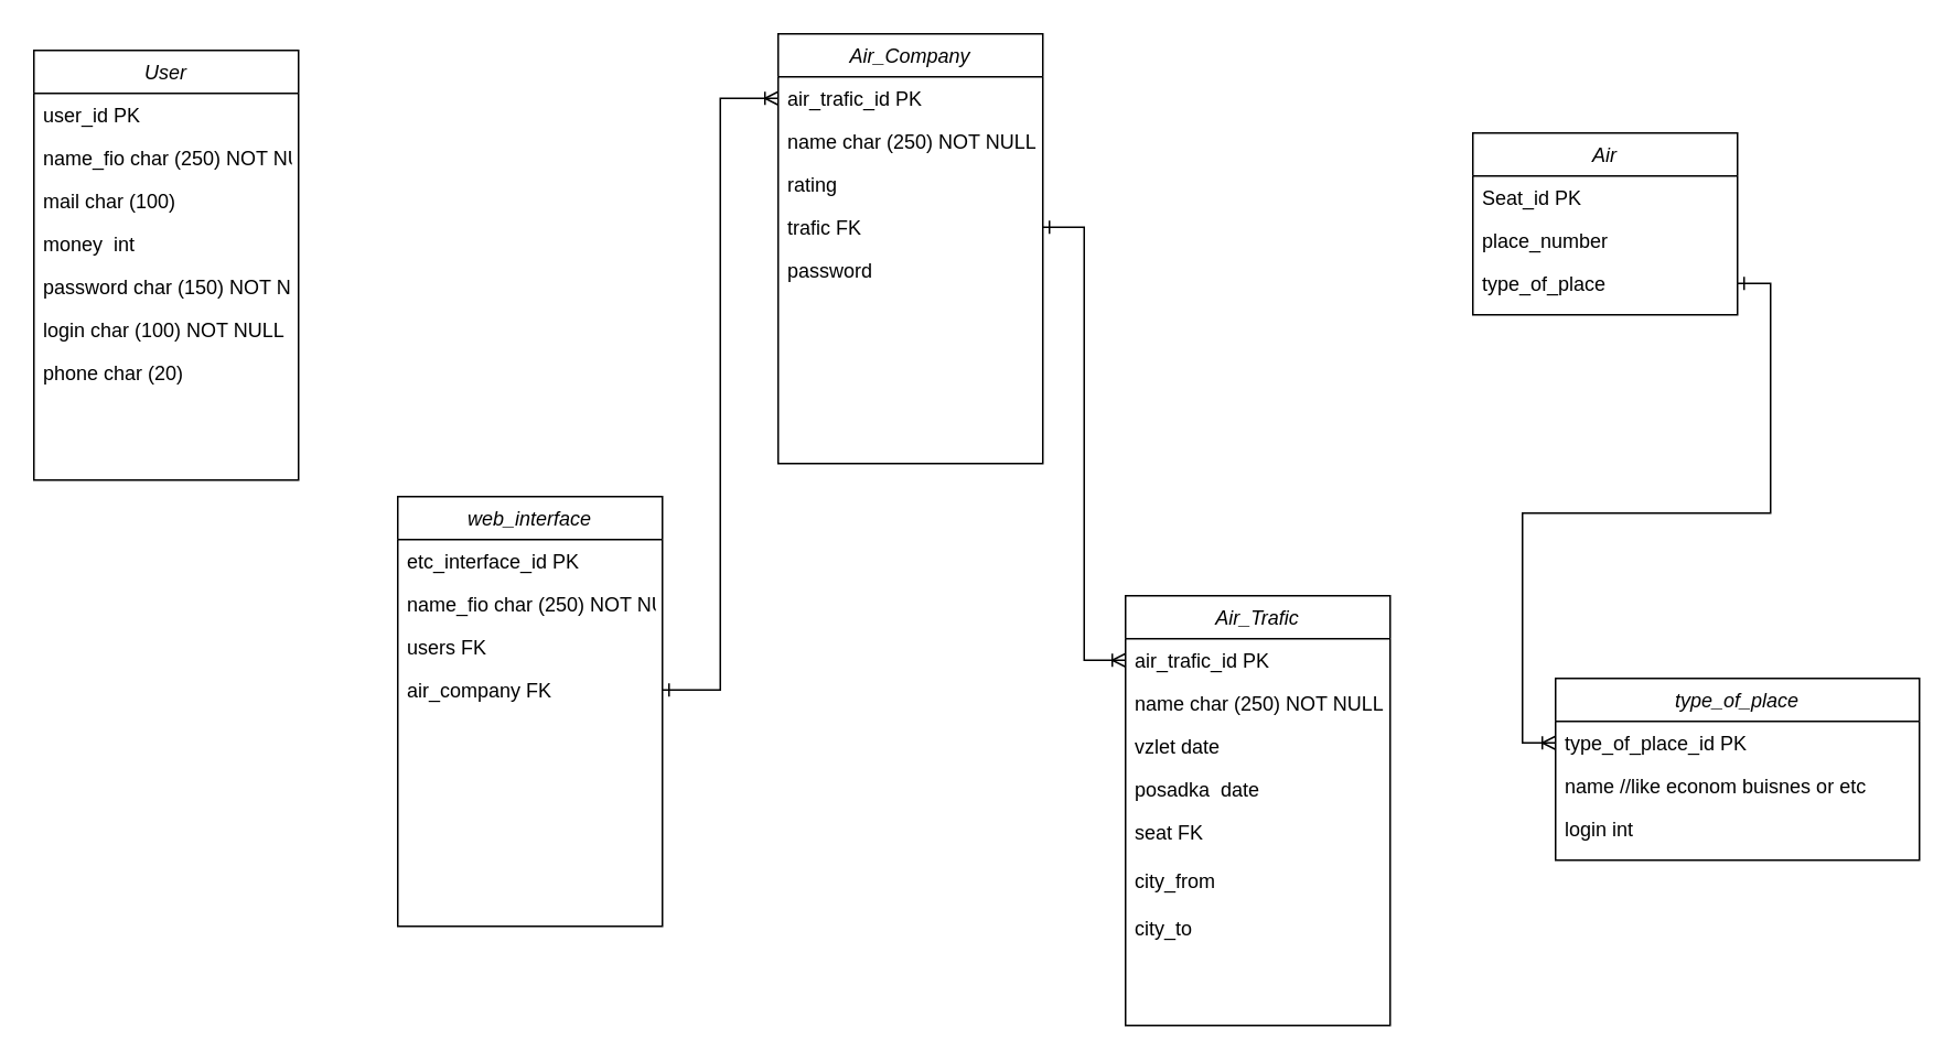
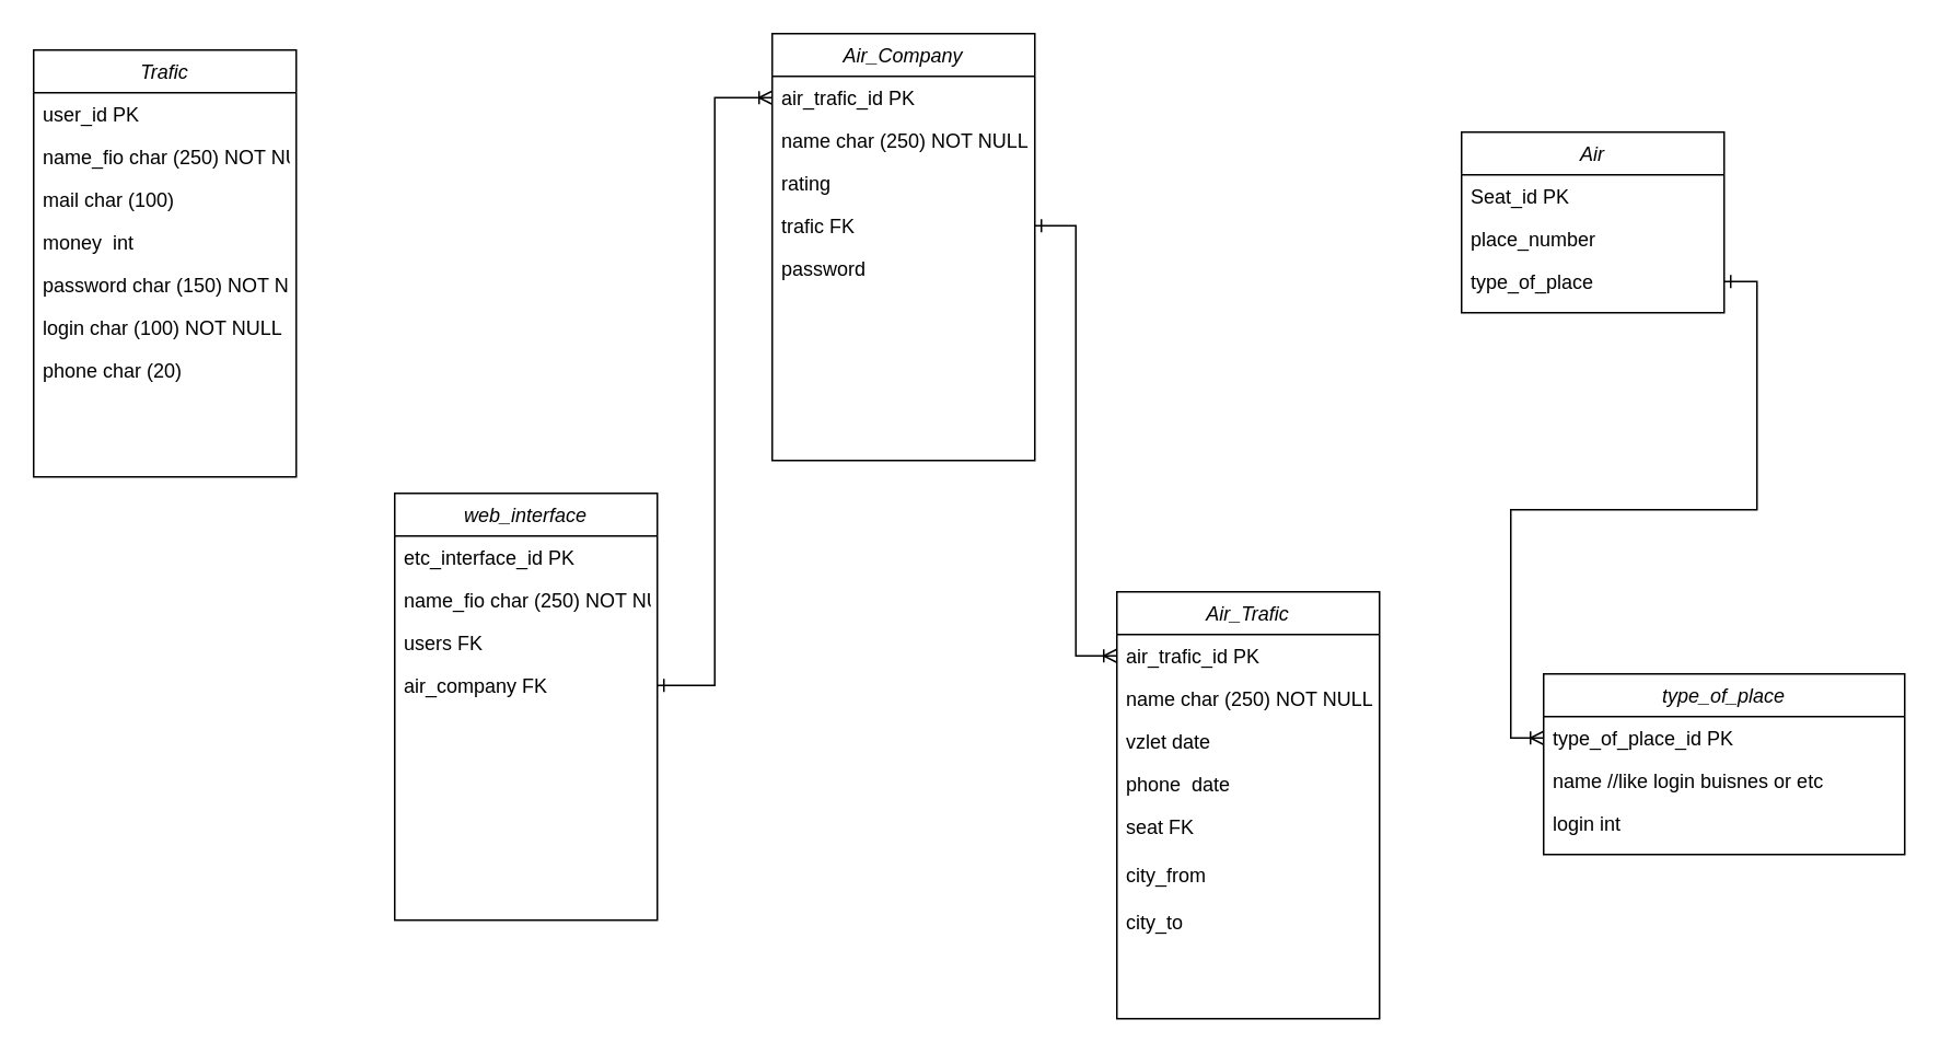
- <mxCell id="2" value="User" style="swimlane;fontStyle=2;align=center;verticalAlign=top;childLayout=stackLayout;horizontal=1;startSize=26;horizontalStack=0;resizeParent=1;resizeLast=0;collapsible=1;marginBottom=0;rounded=0;shadow=0;strokeWidth=1;" parent="1" vertex="1"><mxGeometry x="20" y="30" width="160" height="260" as="geometry"><mxRectangle x="230" y="140" width="160" height="26" as="alternateBounds" /></mxGeometry></mxCell>
+ <mxCell id="2" value="Trafic" style="swimlane;fontStyle=2;align=center;verticalAlign=top;childLayout=stackLayout;horizontal=1;startSize=26;horizontalStack=0;resizeParent=1;resizeLast=0;collapsible=1;marginBottom=0;rounded=0;shadow=0;strokeWidth=1;" parent="1" vertex="1"><mxGeometry x="20" y="30" width="160" height="260" as="geometry"><mxRectangle x="230" y="140" width="160" height="26" as="alternateBounds" /></mxGeometry></mxCell>
- <mxCell id="29" value="name //like econom buisnes or etc" style="text;align=left;verticalAlign=top;spacingLeft=4;spacingRight=4;overflow=hidden;rotatable=0;points=[[0,0.5],[1,0.5]];portConstraint=eastwest;rounded=0;shadow=0;html=0;" vertex="1" parent="27"><mxGeometry y="52" width="220" height="26" as="geometry" /></mxCell>
+ <mxCell id="29" value="name //like login buisnes or etc" style="text;align=left;verticalAlign=top;spacingLeft=4;spacingRight=4;overflow=hidden;rotatable=0;points=[[0,0.5],[1,0.5]];portConstraint=eastwest;rounded=0;shadow=0;html=0;" vertex="1" parent="27"><mxGeometry y="52" width="220" height="26" as="geometry" /></mxCell>
- <mxCell id="19" value="posadka  date" style="text;align=left;verticalAlign=top;spacingLeft=4;spacingRight=4;overflow=hidden;rotatable=0;points=[[0,0.5],[1,0.5]];portConstraint=eastwest;" vertex="1" parent="15"><mxGeometry y="104" width="160" height="26" as="geometry" /></mxCell>
+ <mxCell id="19" value="phone  date" style="text;align=left;verticalAlign=top;spacingLeft=4;spacingRight=4;overflow=hidden;rotatable=0;points=[[0,0.5],[1,0.5]];portConstraint=eastwest;" vertex="1" parent="15"><mxGeometry y="104" width="160" height="26" as="geometry" /></mxCell>
